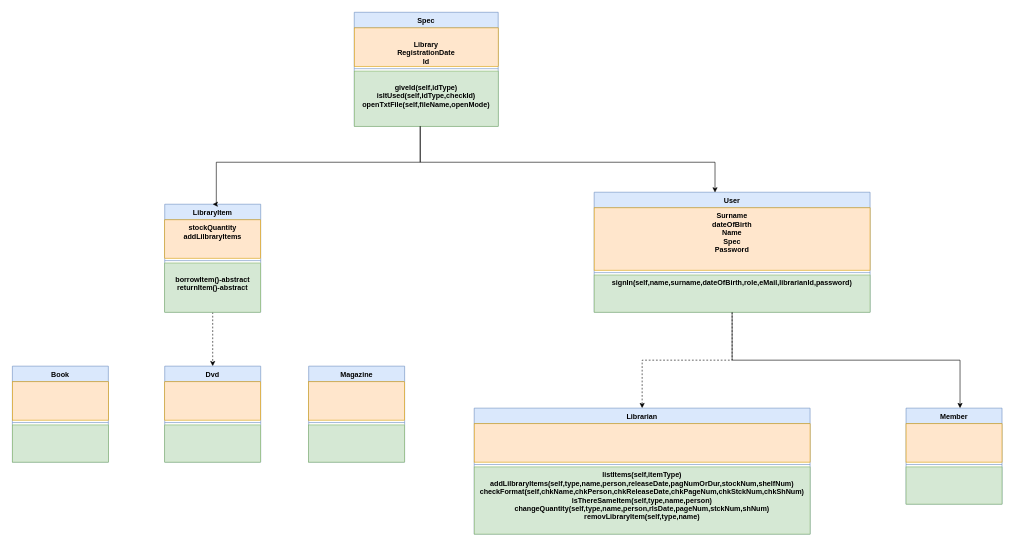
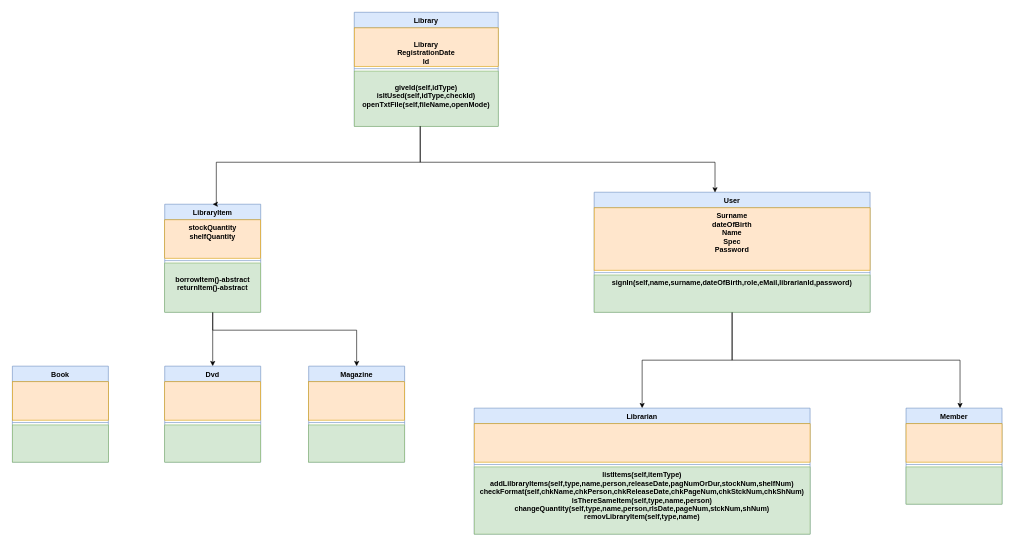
- <mxCell id="2" value="Spec" style="swimlane;fontStyle=1;align=center;verticalAlign=top;childLayout=stackLayout;horizontal=1;startSize=26;horizontalStack=0;resizeParent=1;resizeParentMax=0;resizeLast=0;collapsible=1;marginBottom=0;rounded=0;shadow=0;glass=0;sketch=0;fillColor=#dae8fc;strokeColor=#6c8ebf;" parent="1" vertex="1"><mxGeometry x="590" y="20" width="240" height="190" as="geometry" /></mxCell>
+ <mxCell id="2" value="Library" style="swimlane;fontStyle=1;align=center;verticalAlign=top;childLayout=stackLayout;horizontal=1;startSize=26;horizontalStack=0;resizeParent=1;resizeParentMax=0;resizeLast=0;collapsible=1;marginBottom=0;rounded=0;shadow=0;glass=0;sketch=0;fillColor=#dae8fc;strokeColor=#6c8ebf;" parent="1" vertex="1"><mxGeometry x="590" y="20" width="240" height="190" as="geometry" /></mxCell>
- <mxCell id="8" value="stockQuantity&#10;addLilbraryItems" style="text;strokeColor=#d79b00;fillColor=#ffe6cc;align=center;verticalAlign=top;spacingLeft=4;spacingRight=4;overflow=hidden;rotatable=0;points=[[0,0.5],[1,0.5]];portConstraint=eastwest;rounded=0;shadow=0;glass=0;sketch=0;fontStyle=1" parent="7" vertex="1"><mxGeometry y="26" width="160" height="64" as="geometry" /></mxCell>
+ <mxCell id="8" value="stockQuantity&#10;shelfQuantity" style="text;strokeColor=#d79b00;fillColor=#ffe6cc;align=center;verticalAlign=top;spacingLeft=4;spacingRight=4;overflow=hidden;rotatable=0;points=[[0,0.5],[1,0.5]];portConstraint=eastwest;rounded=0;shadow=0;glass=0;sketch=0;fontStyle=1" parent="7" vertex="1"><mxGeometry y="26" width="160" height="64" as="geometry" /></mxCell>
+ <mxCell id="38" style="edgeStyle=orthogonalEdgeStyle;rounded=0;orthogonalLoop=1;jettySize=auto;html=1;" parent="1" source="10" target="32" edge="1"><mxGeometry relative="1" as="geometry"><Array as="points"><mxPoint x="354" y="550" /><mxPoint x="594" y="550" /></Array></mxGeometry></mxCell>
- <mxCell id="6" style="edgeStyle=orthogonalEdgeStyle;rounded=0;orthogonalLoop=1;jettySize=auto;html=1;exitX=0.5;exitY=1;exitDx=0;exitDy=0;dashed=1;" parent="1" source="7" target="28" edge="1"><mxGeometry relative="1" as="geometry" /></mxCell>
+ <mxCell id="6" style="edgeStyle=orthogonalEdgeStyle;rounded=0;orthogonalLoop=1;jettySize=auto;html=1;exitX=0.5;exitY=1;exitDx=0;exitDy=0;" parent="1" source="7" target="28" edge="1"><mxGeometry relative="1" as="geometry" /></mxCell>
- <mxCell id="11" style="edgeStyle=orthogonalEdgeStyle;rounded=0;orthogonalLoop=1;jettySize=auto;html=1;exitX=0.5;exitY=1;exitDx=0;exitDy=0;dashed=1;" edge="1" parent="1" source="12" target="16"><mxGeometry relative="1" as="geometry" /></mxCell>
+ <mxCell id="11" style="edgeStyle=orthogonalEdgeStyle;rounded=0;orthogonalLoop=1;jettySize=auto;html=1;exitX=0.5;exitY=1;exitDx=0;exitDy=0;" edge="1" parent="1" source="12" target="16"><mxGeometry relative="1" as="geometry" /></mxCell>
